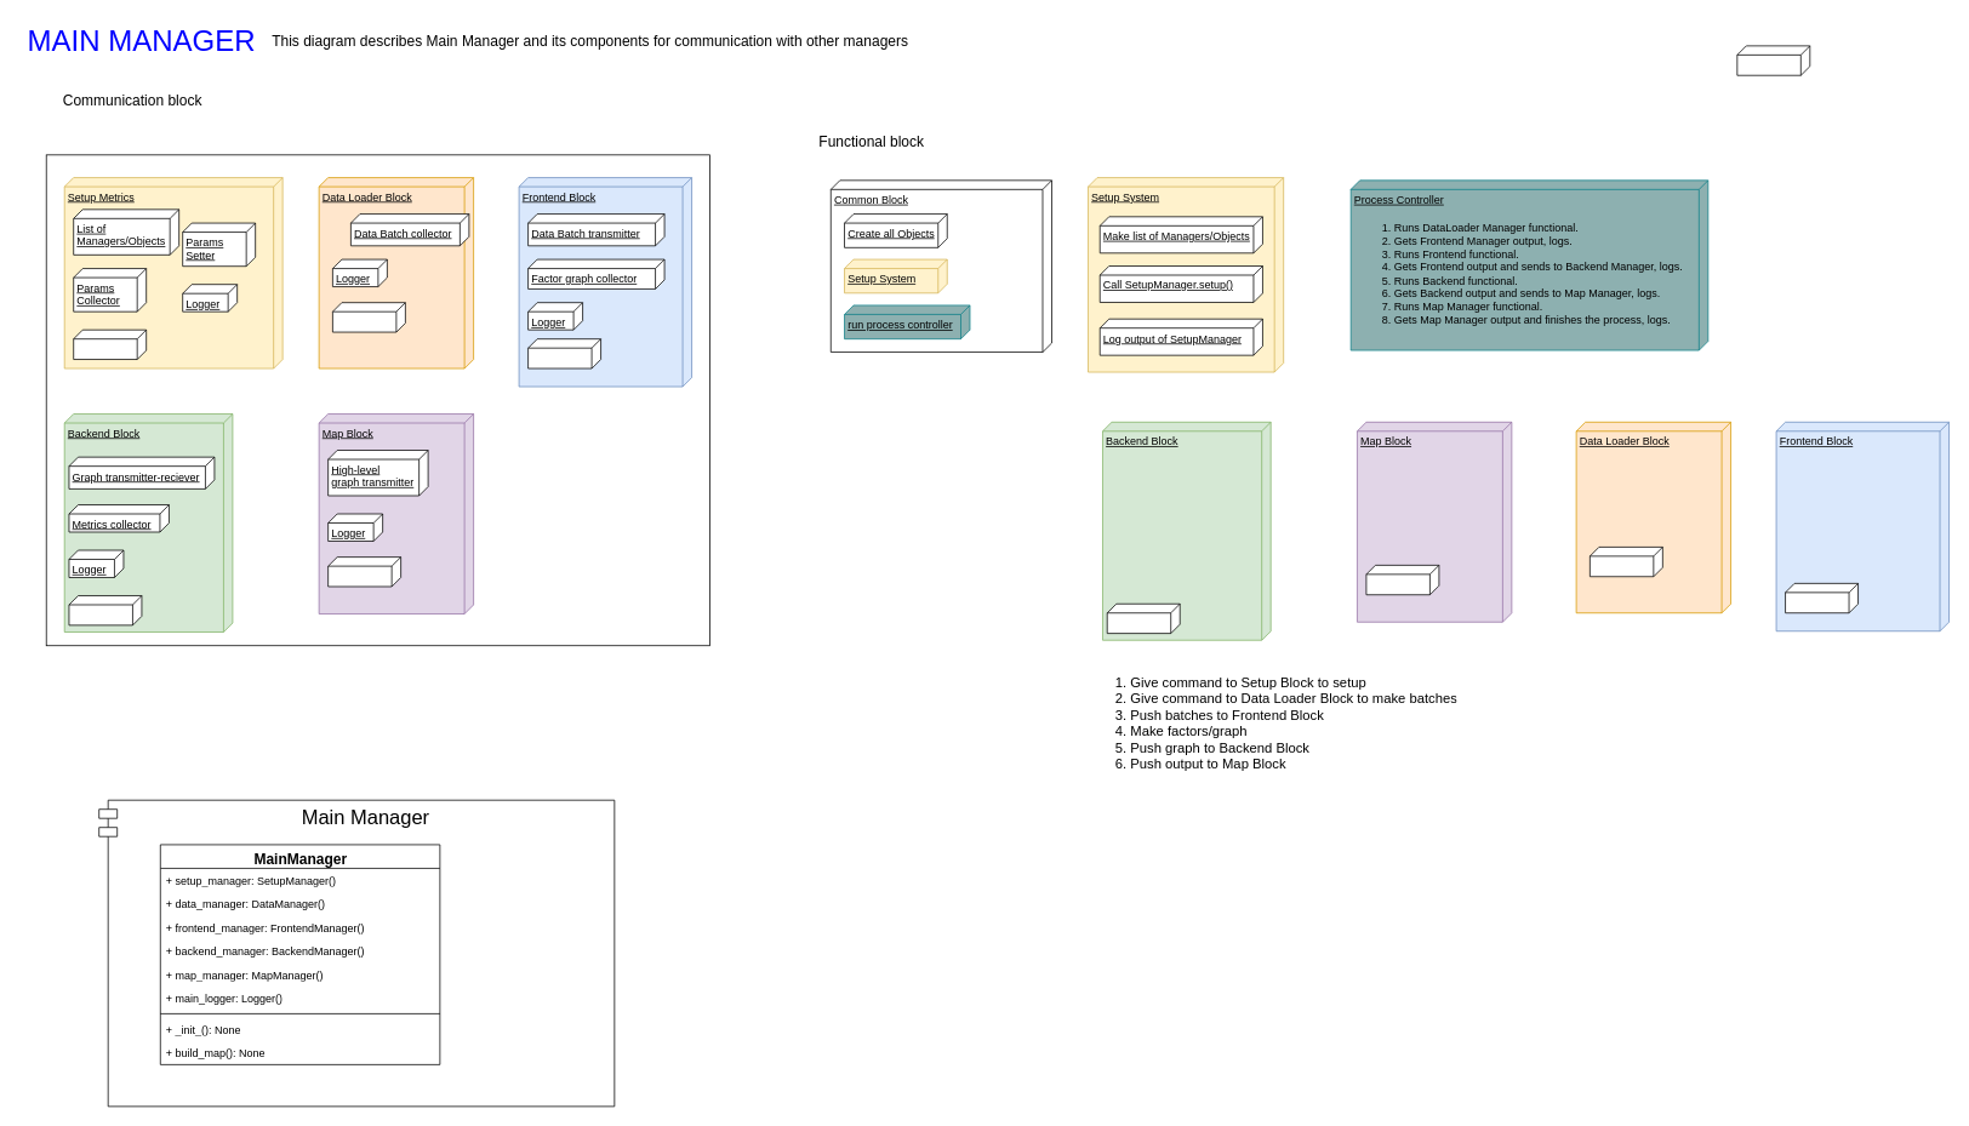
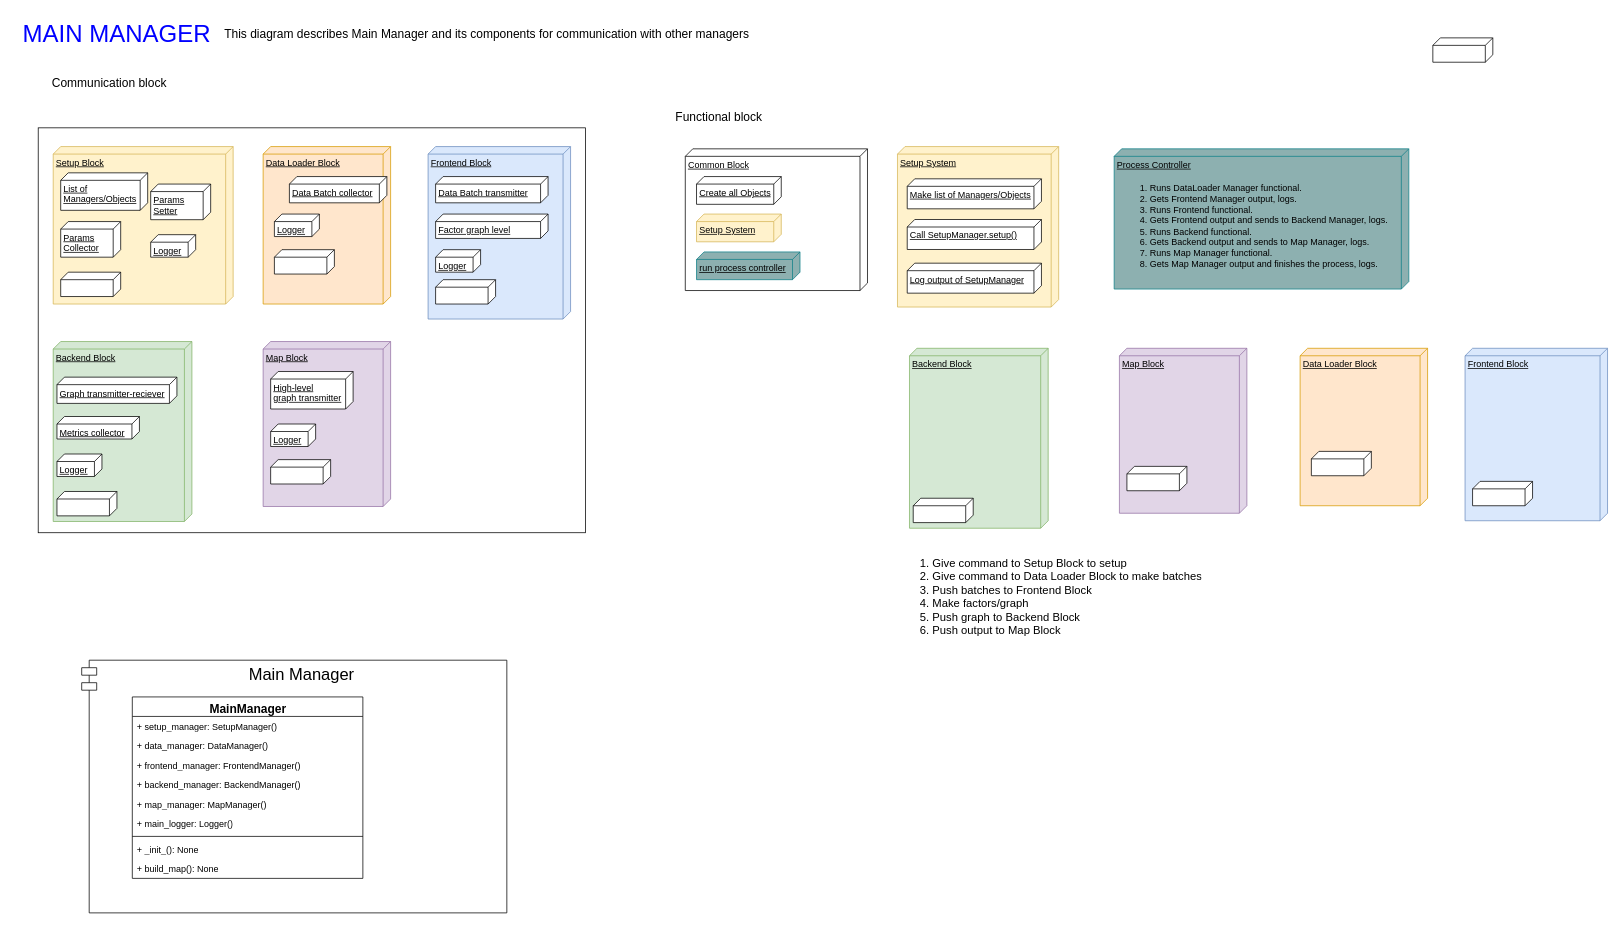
- <mxCell id="3" value="Setup Metrics" style="verticalAlign=top;align=left;spacingTop=8;spacingLeft=2;spacingRight=12;shape=cube;size=10;direction=south;fontStyle=4;html=1;whiteSpace=wrap;fillColor=#fff2cc;strokeColor=#d6b656;" parent="1" vertex="1"><mxGeometry x="70" y="195" width="240" height="210" as="geometry" /></mxCell>
+ <mxCell id="3" value="Setup Block" style="verticalAlign=top;align=left;spacingTop=8;spacingLeft=2;spacingRight=12;shape=cube;size=10;direction=south;fontStyle=4;html=1;whiteSpace=wrap;fillColor=#fff2cc;strokeColor=#d6b656;" parent="1" vertex="1"><mxGeometry x="70" y="195" width="240" height="210" as="geometry" /></mxCell>
- <mxCell id="15" value="Factor graph collector" style="verticalAlign=top;align=left;spacingTop=8;spacingLeft=2;spacingRight=12;shape=cube;size=10;direction=south;fontStyle=4;html=1;whiteSpace=wrap;" parent="1" vertex="1"><mxGeometry x="580" y="285" width="150" height="32.5" as="geometry" /></mxCell>
+ <mxCell id="15" value="Factor graph level" style="verticalAlign=top;align=left;spacingTop=8;spacingLeft=2;spacingRight=12;shape=cube;size=10;direction=south;fontStyle=4;html=1;whiteSpace=wrap;" parent="1" vertex="1"><mxGeometry x="580" y="285" width="150" height="32.5" as="geometry" /></mxCell>
